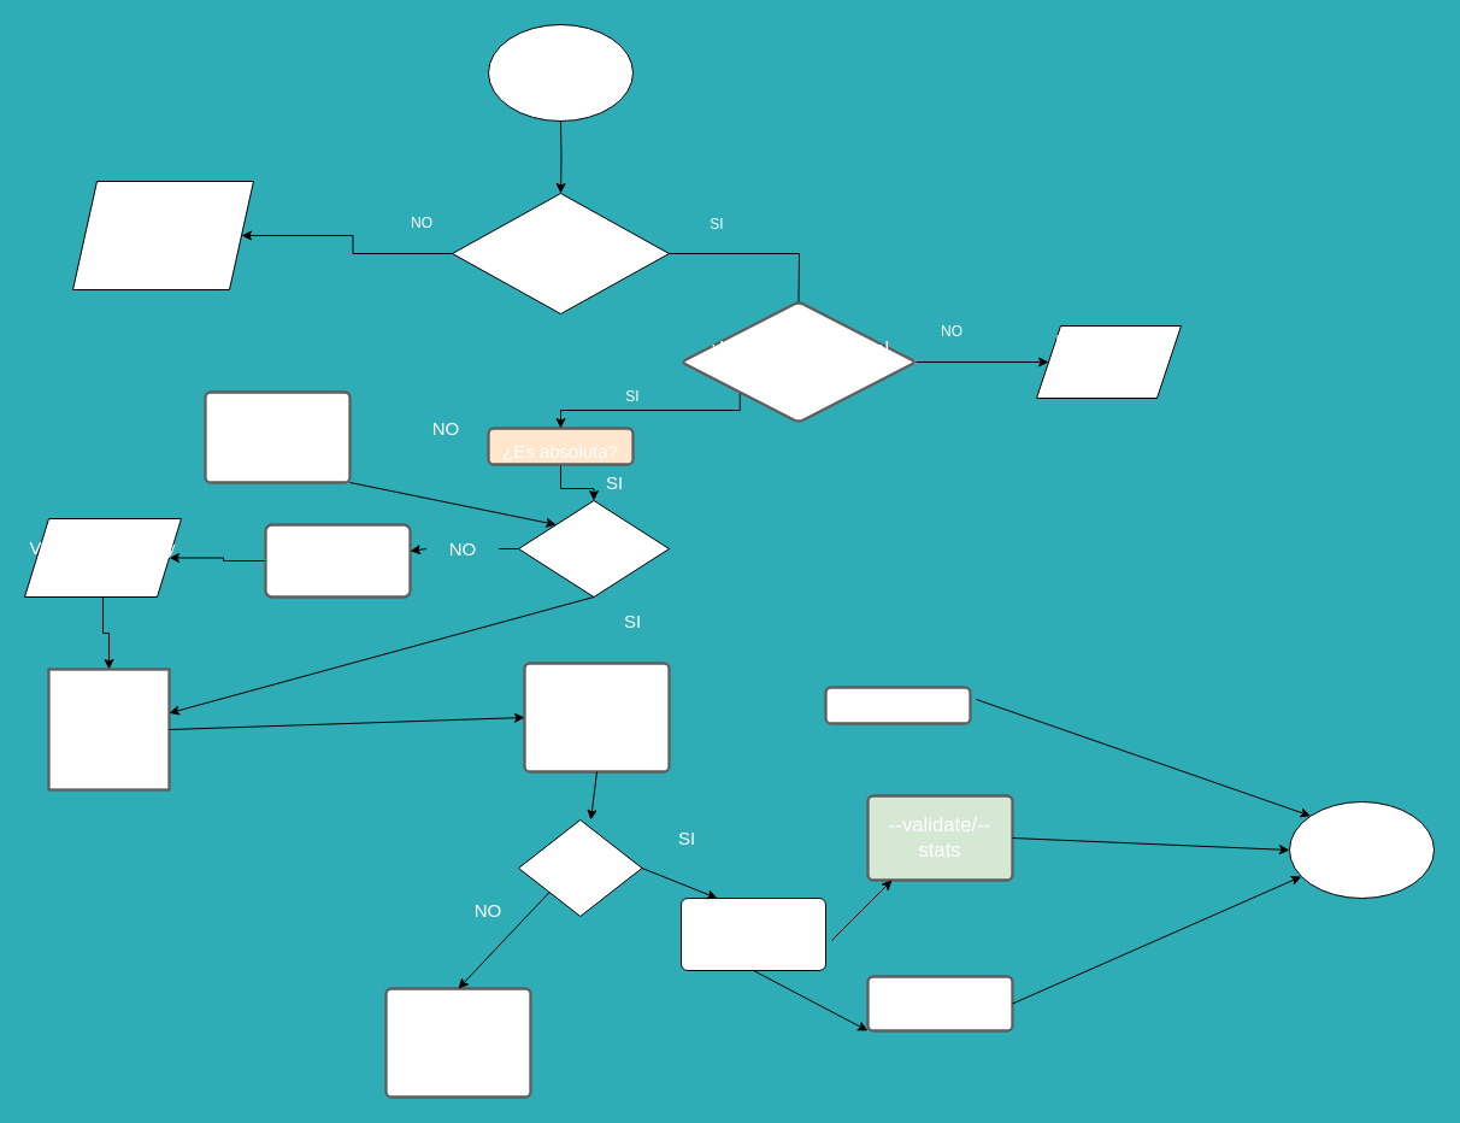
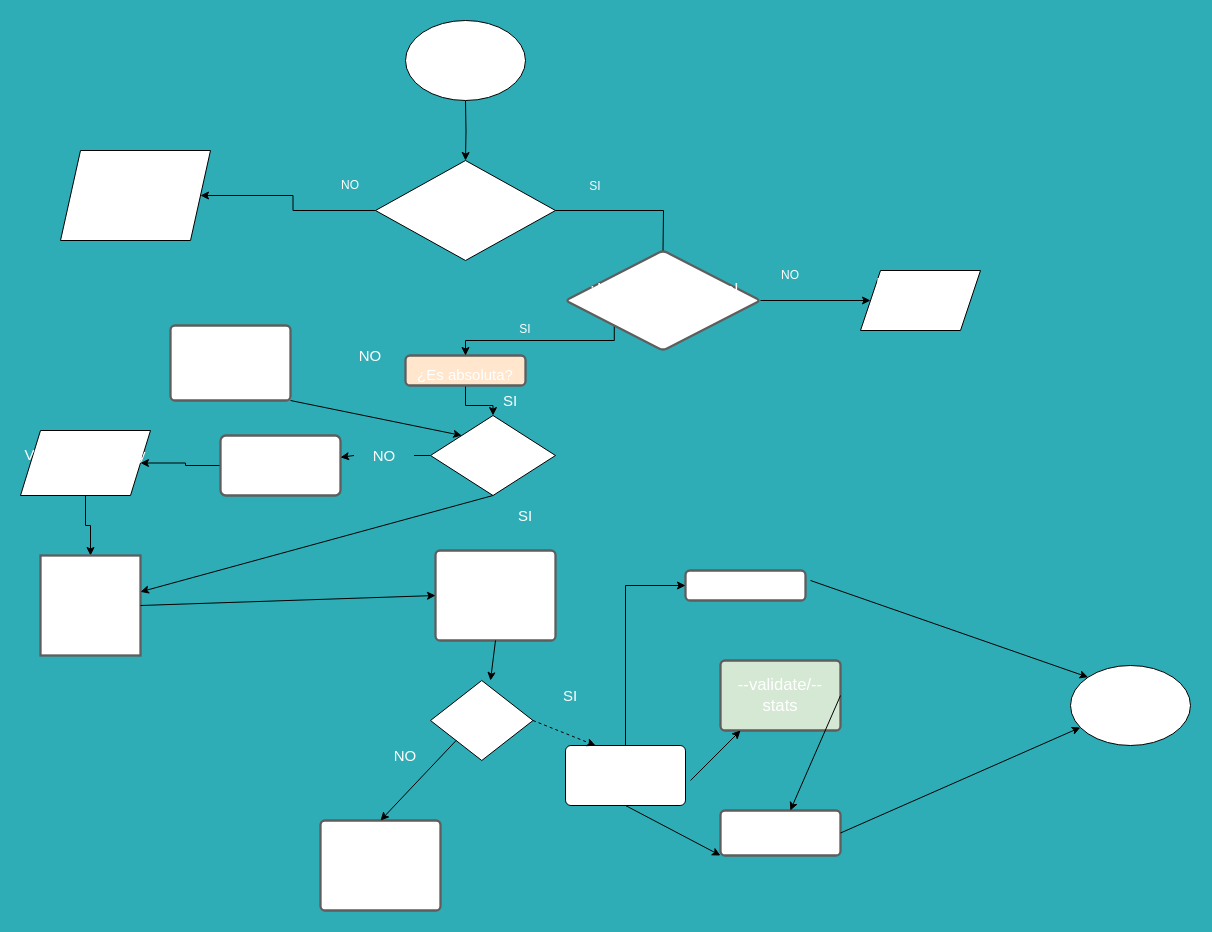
+ <mxCell id="34" value="" style="endArrow=classic;html=1;rounded=0;fontSize=15;exitX=0.5;exitY=0;exitDx=0;exitDy=0;fontColor=#FFFFFF;" parent="1" source="33" target="8" edge="1"><mxGeometry width="50" height="50" relative="1" as="geometry"><mxPoint x="390" y="410" as="sourcePoint" /><mxPoint x="420" y="360" as="targetPoint" /><Array as="points"><mxPoint x="625" y="585" /></Array></mxGeometry></mxCell>
- <mxCell id="36" value="" style="endArrow=classic;html=1;rounded=0;fontSize=15;exitX=1;exitY=0.5;exitDx=0;exitDy=0;entryX=0;entryY=0.5;entryDx=0;entryDy=0;fontColor=#FFFFFF;" parent="1" source="10" target="39" edge="1"><mxGeometry width="50" height="50" relative="1" as="geometry"><mxPoint x="980" y="700" as="sourcePoint" /><mxPoint x="1060" y="705" as="targetPoint" /></mxGeometry></mxCell>
+ <mxCell id="36" value="" style="endArrow=classic;html=1;rounded=0;fontSize=15;exitX=1;exitY=0.5;exitDx=0;exitDy=0;fontColor=#FFFFFF;" parent="1" source="10" target="9" edge="1"><mxGeometry width="50" height="50" relative="1" as="geometry"><mxPoint x="980" y="700" as="sourcePoint" /><mxPoint x="1060" y="705" as="targetPoint" /></mxGeometry></mxCell>
- <mxCell id="46" value="" style="endArrow=classic;html=1;rounded=0;fontSize=15;exitX=1;exitY=0.5;exitDx=0;exitDy=0;entryX=0.25;entryY=0;entryDx=0;entryDy=0;fontColor=#FFFFFF;" parent="1" source="45" target="33" edge="1"><mxGeometry width="50" height="50" relative="1" as="geometry"><mxPoint x="540" y="730" as="sourcePoint" /><mxPoint x="590" y="680" as="targetPoint" /></mxGeometry></mxCell>
+ <mxCell id="46" value="" style="endArrow=classic;html=1;rounded=0;fontSize=15;exitX=1;exitY=0.5;exitDx=0;exitDy=0;entryX=0.25;entryY=0;entryDx=0;entryDy=0;fontColor=#FFFFFF;dashed=1;" parent="1" source="45" target="33" edge="1"><mxGeometry width="50" height="50" relative="1" as="geometry"><mxPoint x="540" y="730" as="sourcePoint" /><mxPoint x="590" y="680" as="targetPoint" /></mxGeometry></mxCell>
